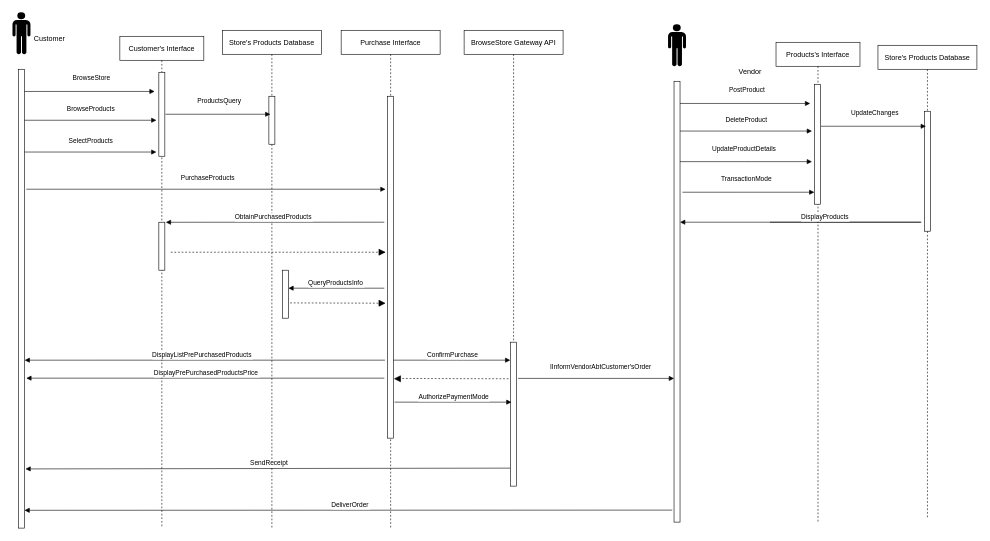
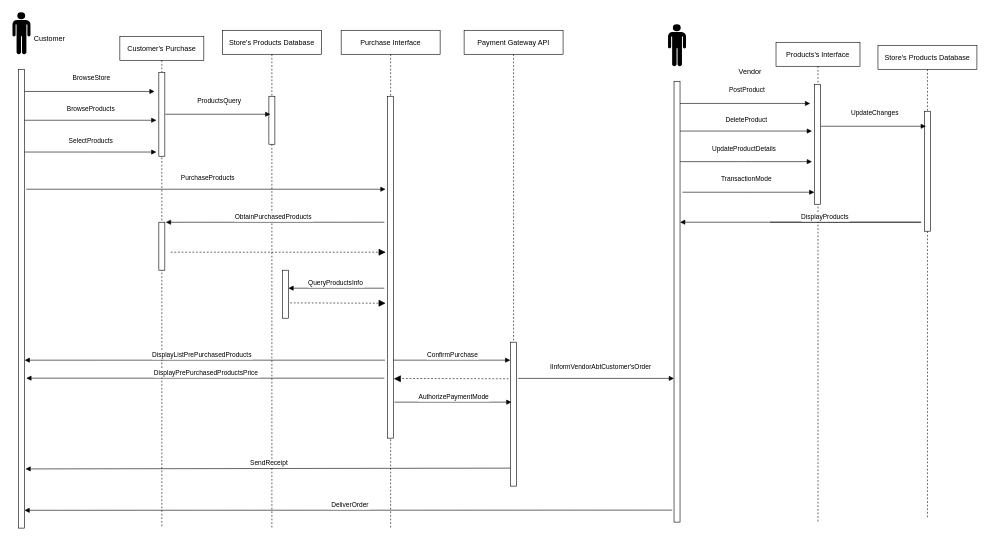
- <mxCell id="28" value="BrowseStore Gateway API" style="shape=umlLifeline;perimeter=lifelinePerimeter;container=1;collapsible=0;recursiveResize=0;rounded=0;shadow=0;strokeWidth=1;" parent="1" vertex="1"><mxGeometry x="773" y="50" width="165" height="760" as="geometry" /></mxCell>
+ <mxCell id="28" value="Payment Gateway API" style="shape=umlLifeline;perimeter=lifelinePerimeter;container=1;collapsible=0;recursiveResize=0;rounded=0;shadow=0;strokeWidth=1;" parent="1" vertex="1"><mxGeometry x="773" y="50" width="165" height="760" as="geometry" /></mxCell>
- <mxCell id="2" value="Customer's Interface" style="shape=umlLifeline;perimeter=lifelinePerimeter;container=1;collapsible=0;recursiveResize=0;rounded=0;shadow=0;strokeWidth=1;" parent="1" vertex="1"><mxGeometry x="199.03" y="60" width="140" height="820" as="geometry" /></mxCell>
+ <mxCell id="2" value="Customer's Purchase" style="shape=umlLifeline;perimeter=lifelinePerimeter;container=1;collapsible=0;recursiveResize=0;rounded=0;shadow=0;strokeWidth=1;" parent="1" vertex="1"><mxGeometry x="199.03" y="60" width="140" height="820" as="geometry" /></mxCell>
